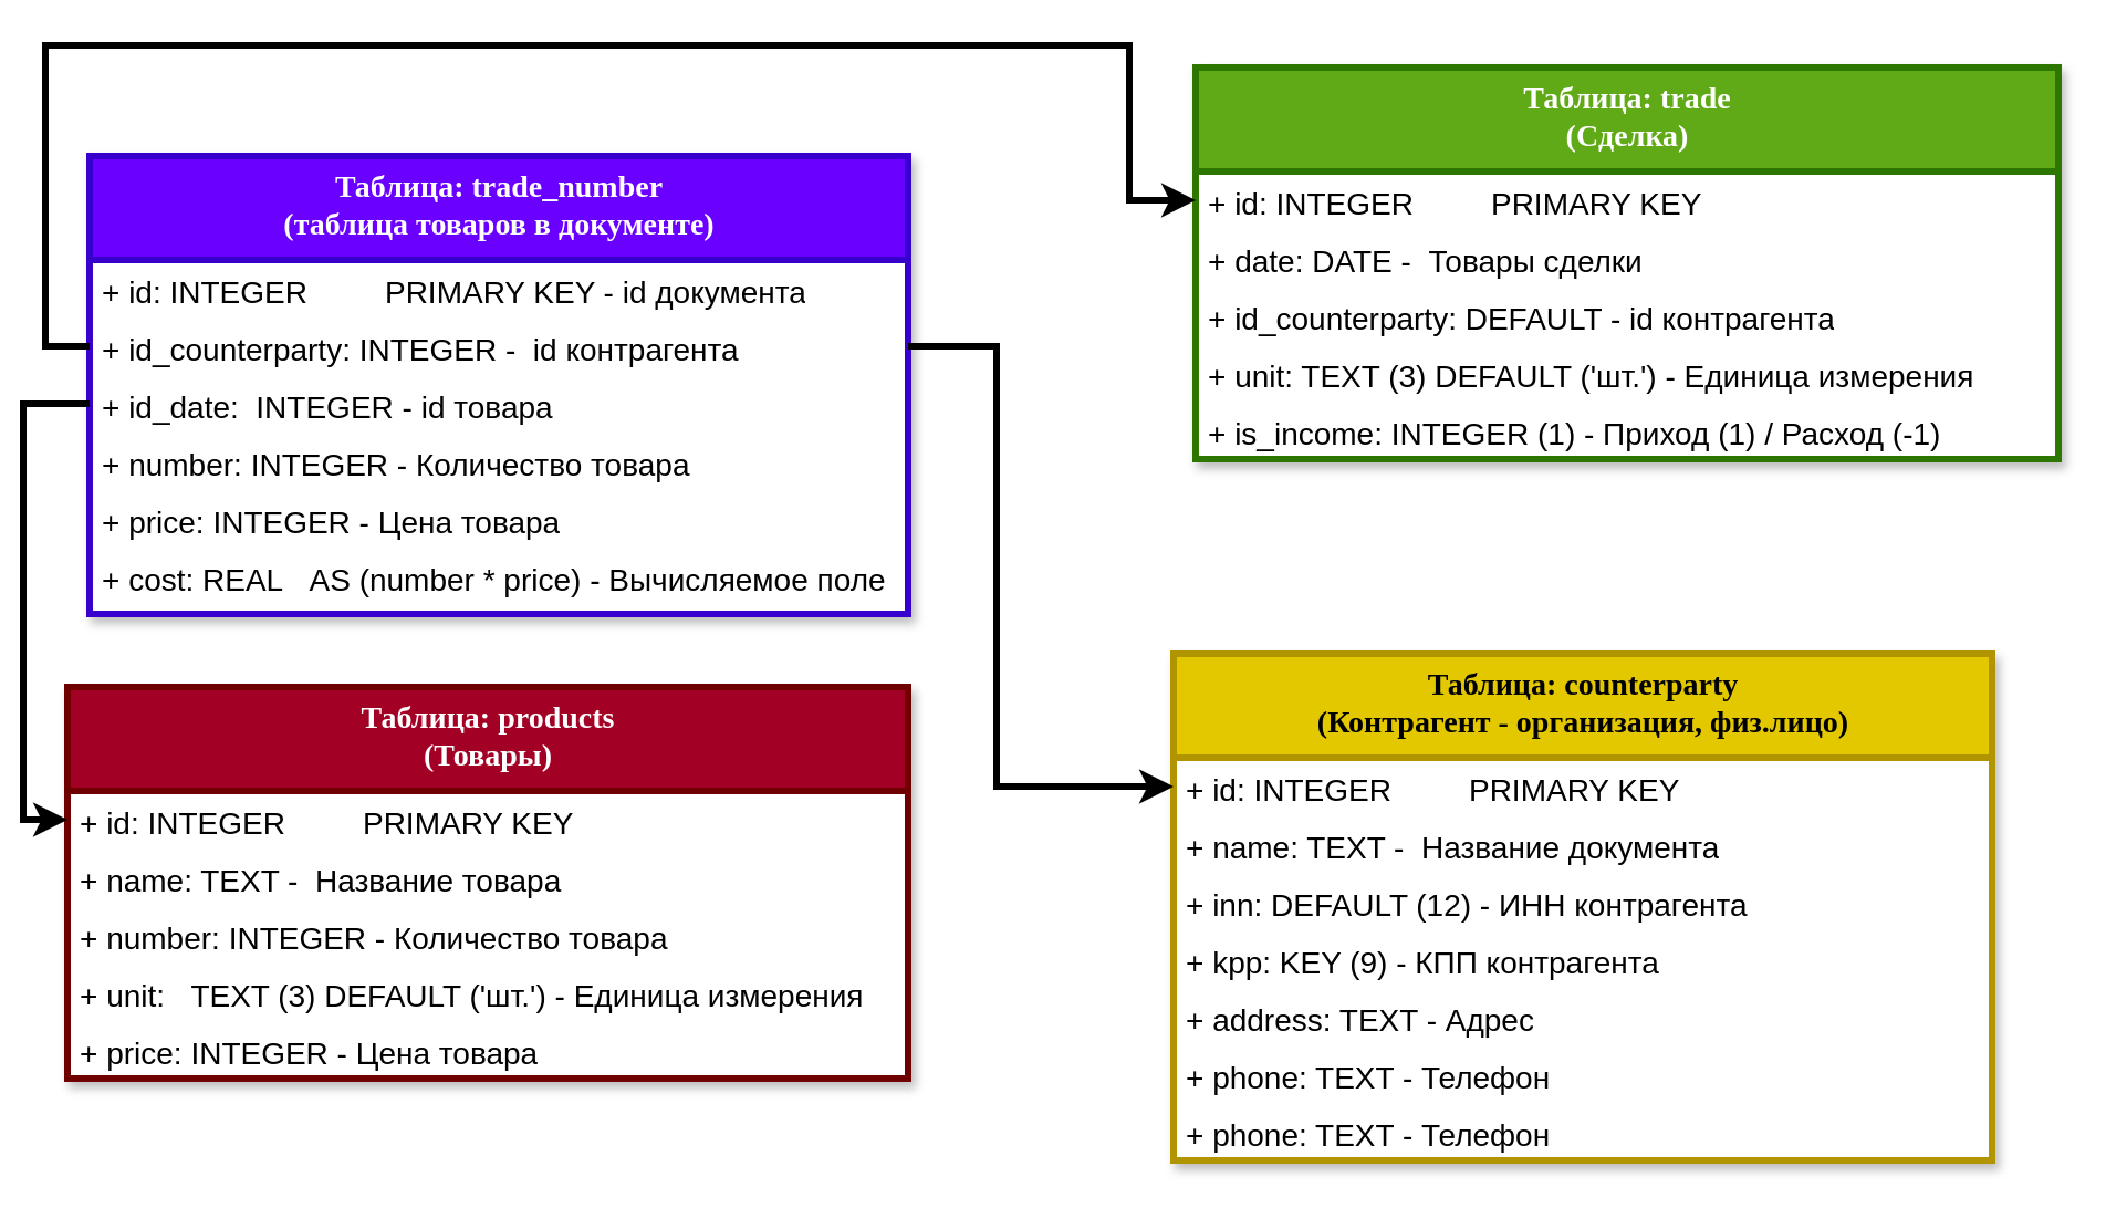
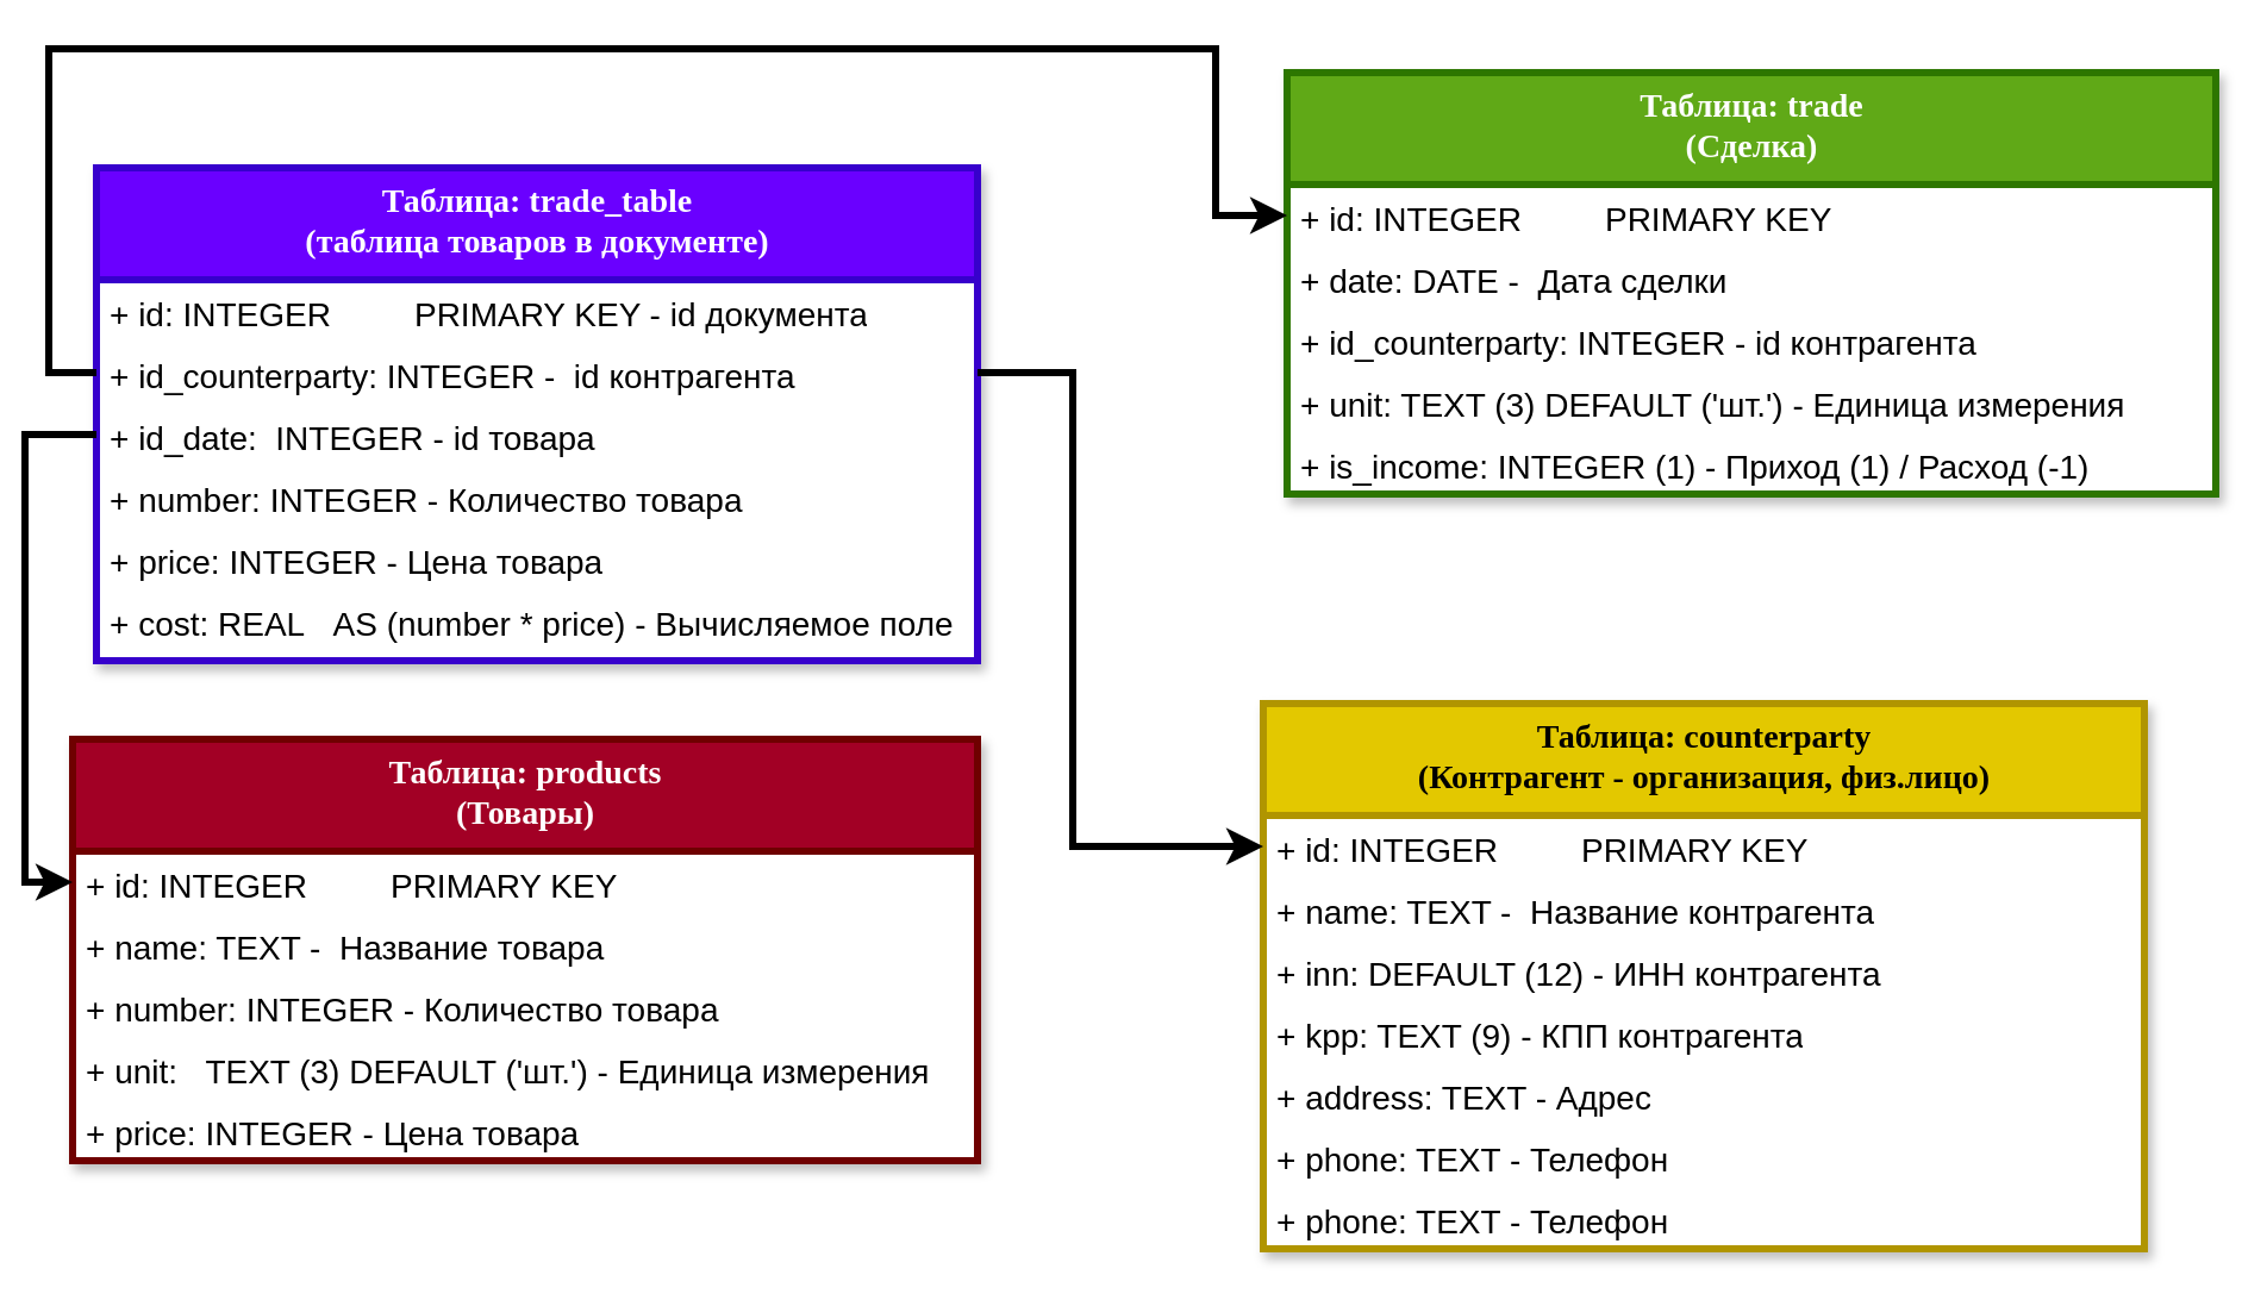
- <mxCell id="22" value="Таблица: trade_number&lt;br style=&quot;font-size: 14px;&quot;&gt;(таблица товаров в документе)" style="swimlane;html=1;fontStyle=1;align=center;verticalAlign=top;childLayout=stackLayout;horizontal=1;startSize=47;horizontalStack=0;resizeParent=1;resizeLast=0;collapsible=1;marginBottom=0;swimlaneFillColor=#ffffff;rounded=0;shadow=1;comic=0;labelBackgroundColor=none;strokeWidth=3;fillColor=#6a00ff;fontFamily=Verdana;fontSize=14;strokeColor=#3700CC;glass=0;spacing=2;fontColor=#ffffff;" parent="1" vertex="1"><mxGeometry x="40" y="70" width="370" height="207" as="geometry" /></mxCell>
+ <mxCell id="22" value="Таблица: trade_table&lt;br style=&quot;font-size: 14px;&quot;&gt;(таблица товаров в документе)" style="swimlane;html=1;fontStyle=1;align=center;verticalAlign=top;childLayout=stackLayout;horizontal=1;startSize=47;horizontalStack=0;resizeParent=1;resizeLast=0;collapsible=1;marginBottom=0;swimlaneFillColor=#ffffff;rounded=0;shadow=1;comic=0;labelBackgroundColor=none;strokeWidth=3;fillColor=#6a00ff;fontFamily=Verdana;fontSize=14;strokeColor=#3700CC;glass=0;spacing=2;fontColor=#ffffff;" parent="1" vertex="1"><mxGeometry x="40" y="70" width="370" height="207" as="geometry" /></mxCell>
- <mxCell id="18" value="+ date: DATE -&amp;nbsp; Товары сделки" style="text;html=1;strokeColor=none;fillColor=none;align=left;verticalAlign=top;spacingLeft=4;spacingRight=4;whiteSpace=wrap;overflow=hidden;rotatable=0;points=[[0,0.5],[1,0.5]];portConstraint=eastwest;fontSize=14;fontColor=#000000;rounded=0;" parent="16" vertex="1"><mxGeometry y="73" width="390" height="26" as="geometry" /></mxCell>
+ <mxCell id="18" value="+ date: DATE -&amp;nbsp; Дата сделки" style="text;html=1;strokeColor=none;fillColor=none;align=left;verticalAlign=top;spacingLeft=4;spacingRight=4;whiteSpace=wrap;overflow=hidden;rotatable=0;points=[[0,0.5],[1,0.5]];portConstraint=eastwest;fontSize=14;fontColor=#000000;rounded=0;" parent="16" vertex="1"><mxGeometry y="73" width="390" height="26" as="geometry" /></mxCell>
- <mxCell id="19" value="+ id_сounterparty: DEFAULT - id контрагента" style="text;html=1;strokeColor=none;fillColor=none;align=left;verticalAlign=top;spacingLeft=4;spacingRight=4;whiteSpace=wrap;overflow=hidden;rotatable=0;points=[[0,0.5],[1,0.5]];portConstraint=eastwest;fontSize=14;fontColor=#000000;rounded=0;" parent="16" vertex="1"><mxGeometry y="99" width="390" height="26" as="geometry" /></mxCell>
+ <mxCell id="19" value="+ id_сounterparty: INTEGER - id контрагента" style="text;html=1;strokeColor=none;fillColor=none;align=left;verticalAlign=top;spacingLeft=4;spacingRight=4;whiteSpace=wrap;overflow=hidden;rotatable=0;points=[[0,0.5],[1,0.5]];portConstraint=eastwest;fontSize=14;fontColor=#000000;rounded=0;" parent="16" vertex="1"><mxGeometry y="99" width="390" height="26" as="geometry" /></mxCell>
- <mxCell id="4" value="+ name: TEXT -&amp;nbsp; Название документа" style="text;html=1;strokeColor=none;fillColor=none;align=left;verticalAlign=top;spacingLeft=4;spacingRight=4;whiteSpace=wrap;overflow=hidden;rotatable=0;points=[[0,0.5],[1,0.5]];portConstraint=eastwest;fontSize=14;fontColor=#000000;rounded=0;" parent="2" vertex="1"><mxGeometry y="73" width="370" height="26" as="geometry" /></mxCell>
+ <mxCell id="4" value="+ name: TEXT -&amp;nbsp; Название контрагента" style="text;html=1;strokeColor=none;fillColor=none;align=left;verticalAlign=top;spacingLeft=4;spacingRight=4;whiteSpace=wrap;overflow=hidden;rotatable=0;points=[[0,0.5],[1,0.5]];portConstraint=eastwest;fontSize=14;fontColor=#000000;rounded=0;" parent="2" vertex="1"><mxGeometry y="73" width="370" height="26" as="geometry" /></mxCell>
- <mxCell id="6" value="+ kpp: KEY (9) - КПП контрагента" style="text;html=1;strokeColor=none;fillColor=none;align=left;verticalAlign=top;spacingLeft=4;spacingRight=4;whiteSpace=wrap;overflow=hidden;rotatable=0;points=[[0,0.5],[1,0.5]];portConstraint=eastwest;fontSize=14;fontColor=#000000;rounded=0;" parent="2" vertex="1"><mxGeometry y="125" width="370" height="26" as="geometry" /></mxCell>
+ <mxCell id="6" value="+ kpp: TEXT (9) - КПП контрагента" style="text;html=1;strokeColor=none;fillColor=none;align=left;verticalAlign=top;spacingLeft=4;spacingRight=4;whiteSpace=wrap;overflow=hidden;rotatable=0;points=[[0,0.5],[1,0.5]];portConstraint=eastwest;fontSize=14;fontColor=#000000;rounded=0;" parent="2" vertex="1"><mxGeometry y="125" width="370" height="26" as="geometry" /></mxCell>
